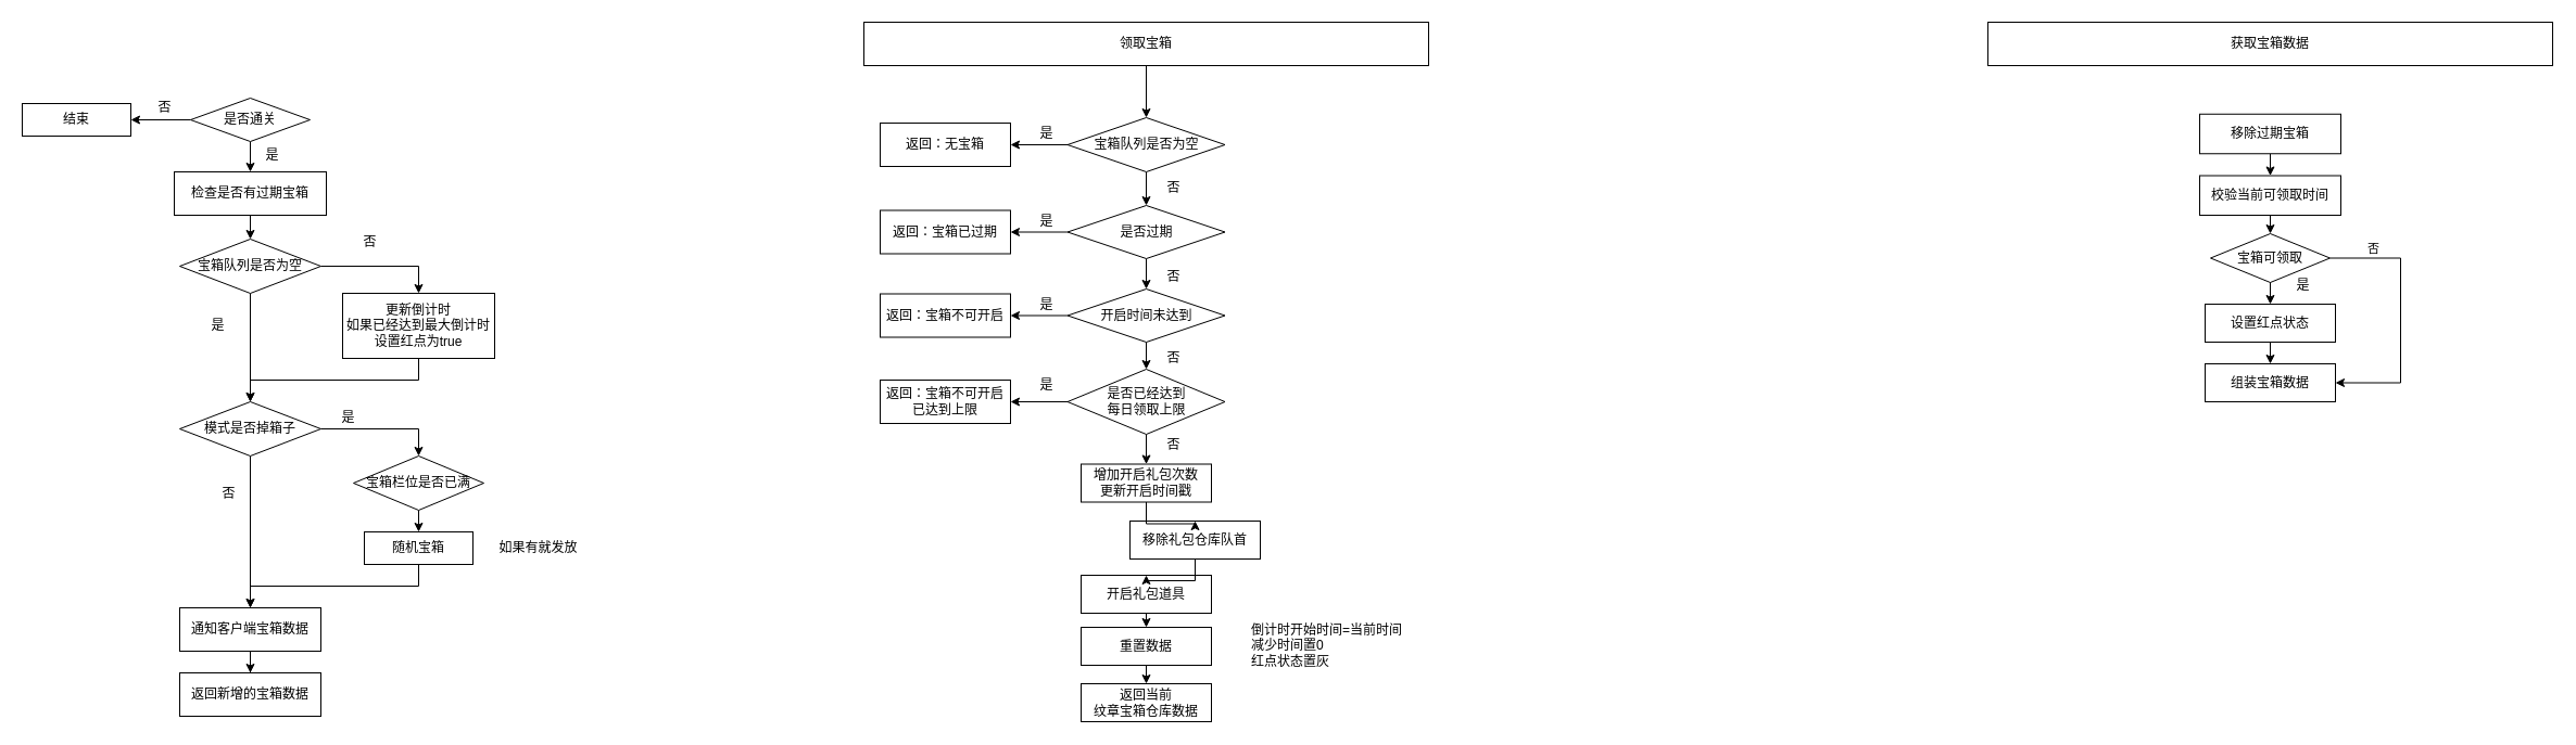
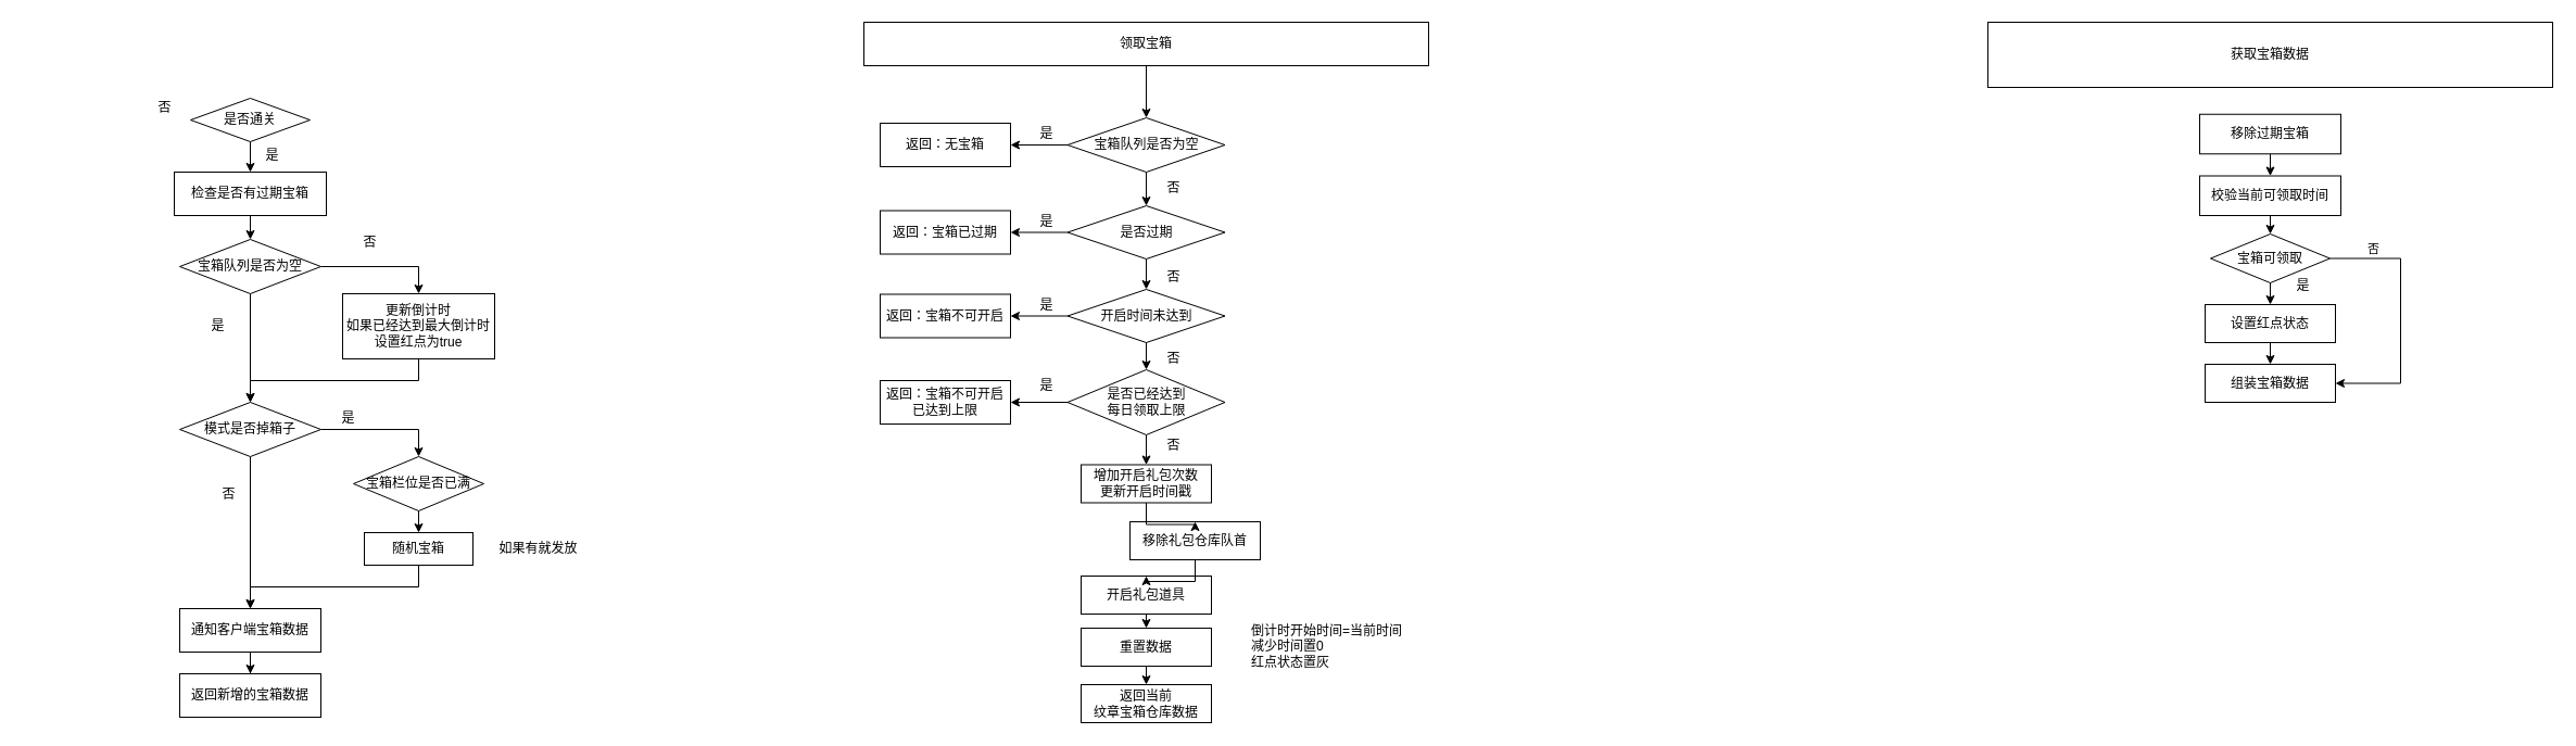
- <mxCell id="67" value="获取宝箱数据" style="rounded=0;whiteSpace=wrap;html=1;" vertex="1" parent="1"><mxGeometry x="1830" y="20" width="520" height="40" as="geometry" /></mxCell>
+ <mxCell id="67" value="获取宝箱数据" style="rounded=0;whiteSpace=wrap;html=1;" vertex="1" parent="1"><mxGeometry x="1830" y="20" width="520" height="60" as="geometry" /></mxCell>
- <mxCell id="5" value="结束" style="rounded=0;whiteSpace=wrap;html=1;" vertex="1" parent="1"><mxGeometry x="20" y="95" width="100" height="30" as="geometry" /></mxCell>
- <mxCell id="2" style="edgeStyle=orthogonalEdgeStyle;rounded=0;orthogonalLoop=1;jettySize=auto;html=1;exitX=0;exitY=0.5;exitDx=0;exitDy=0;" edge="1" parent="1" source="4" target="5"><mxGeometry relative="1" as="geometry" /></mxCell>
